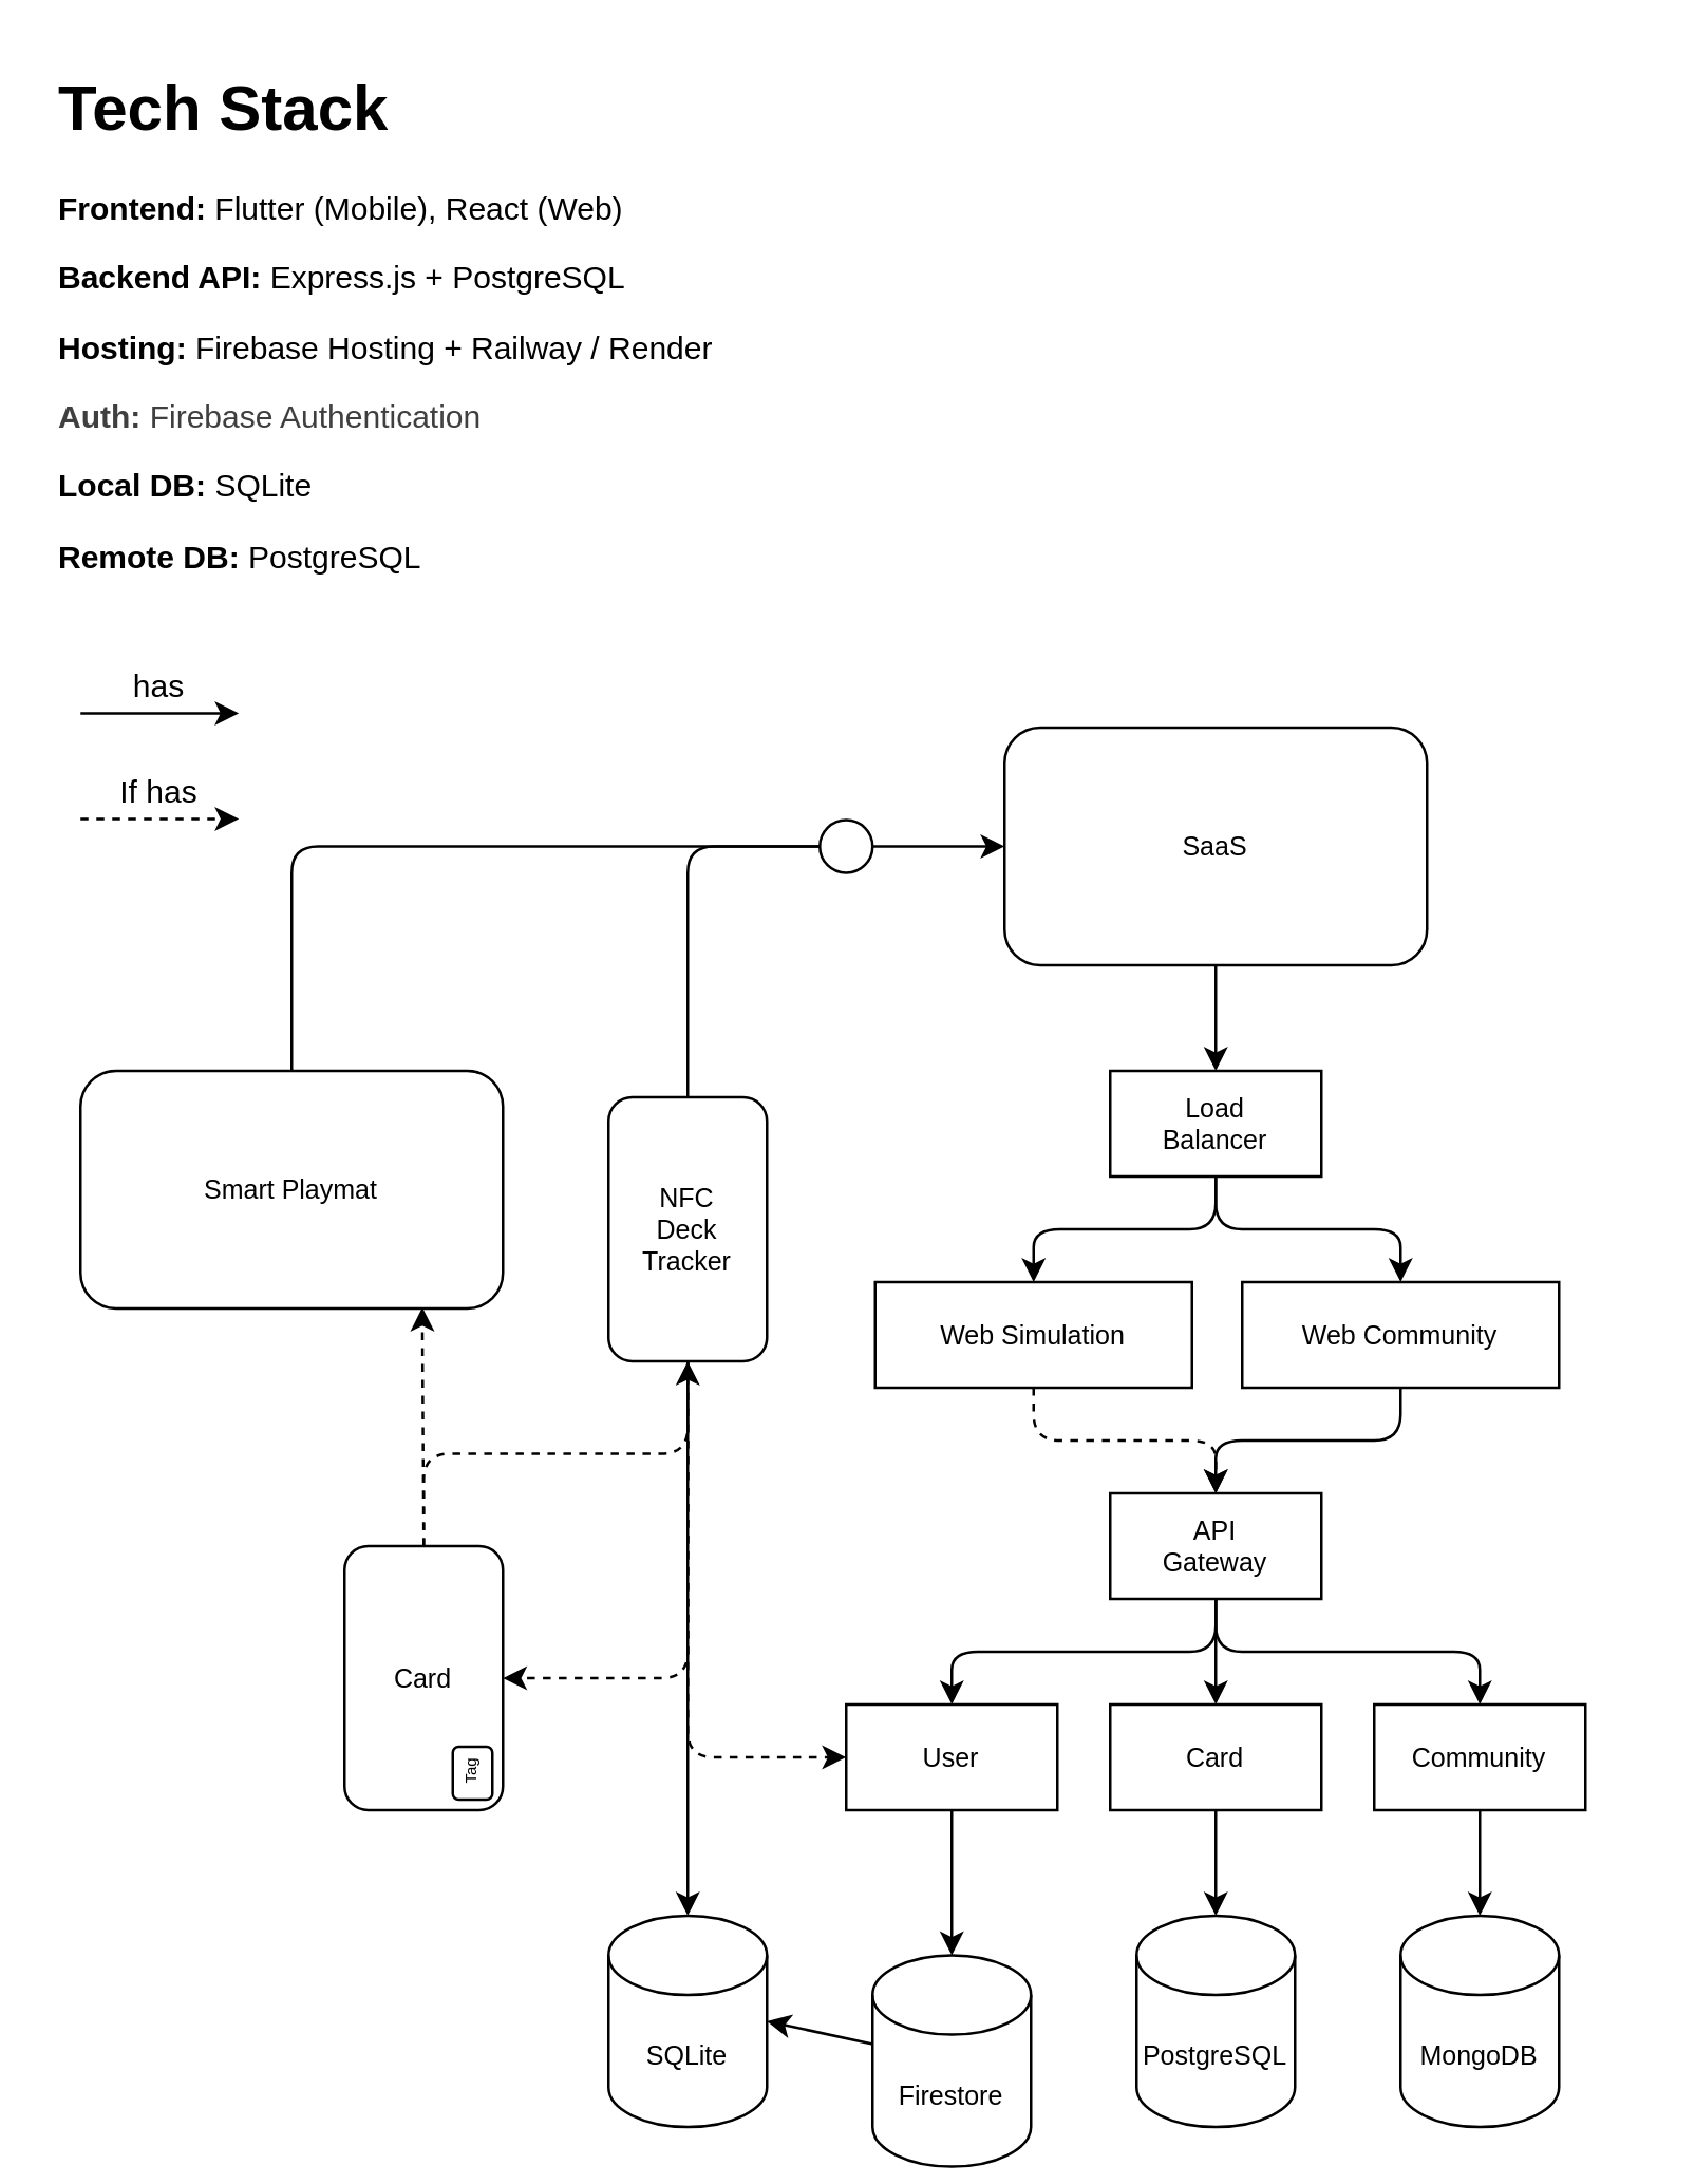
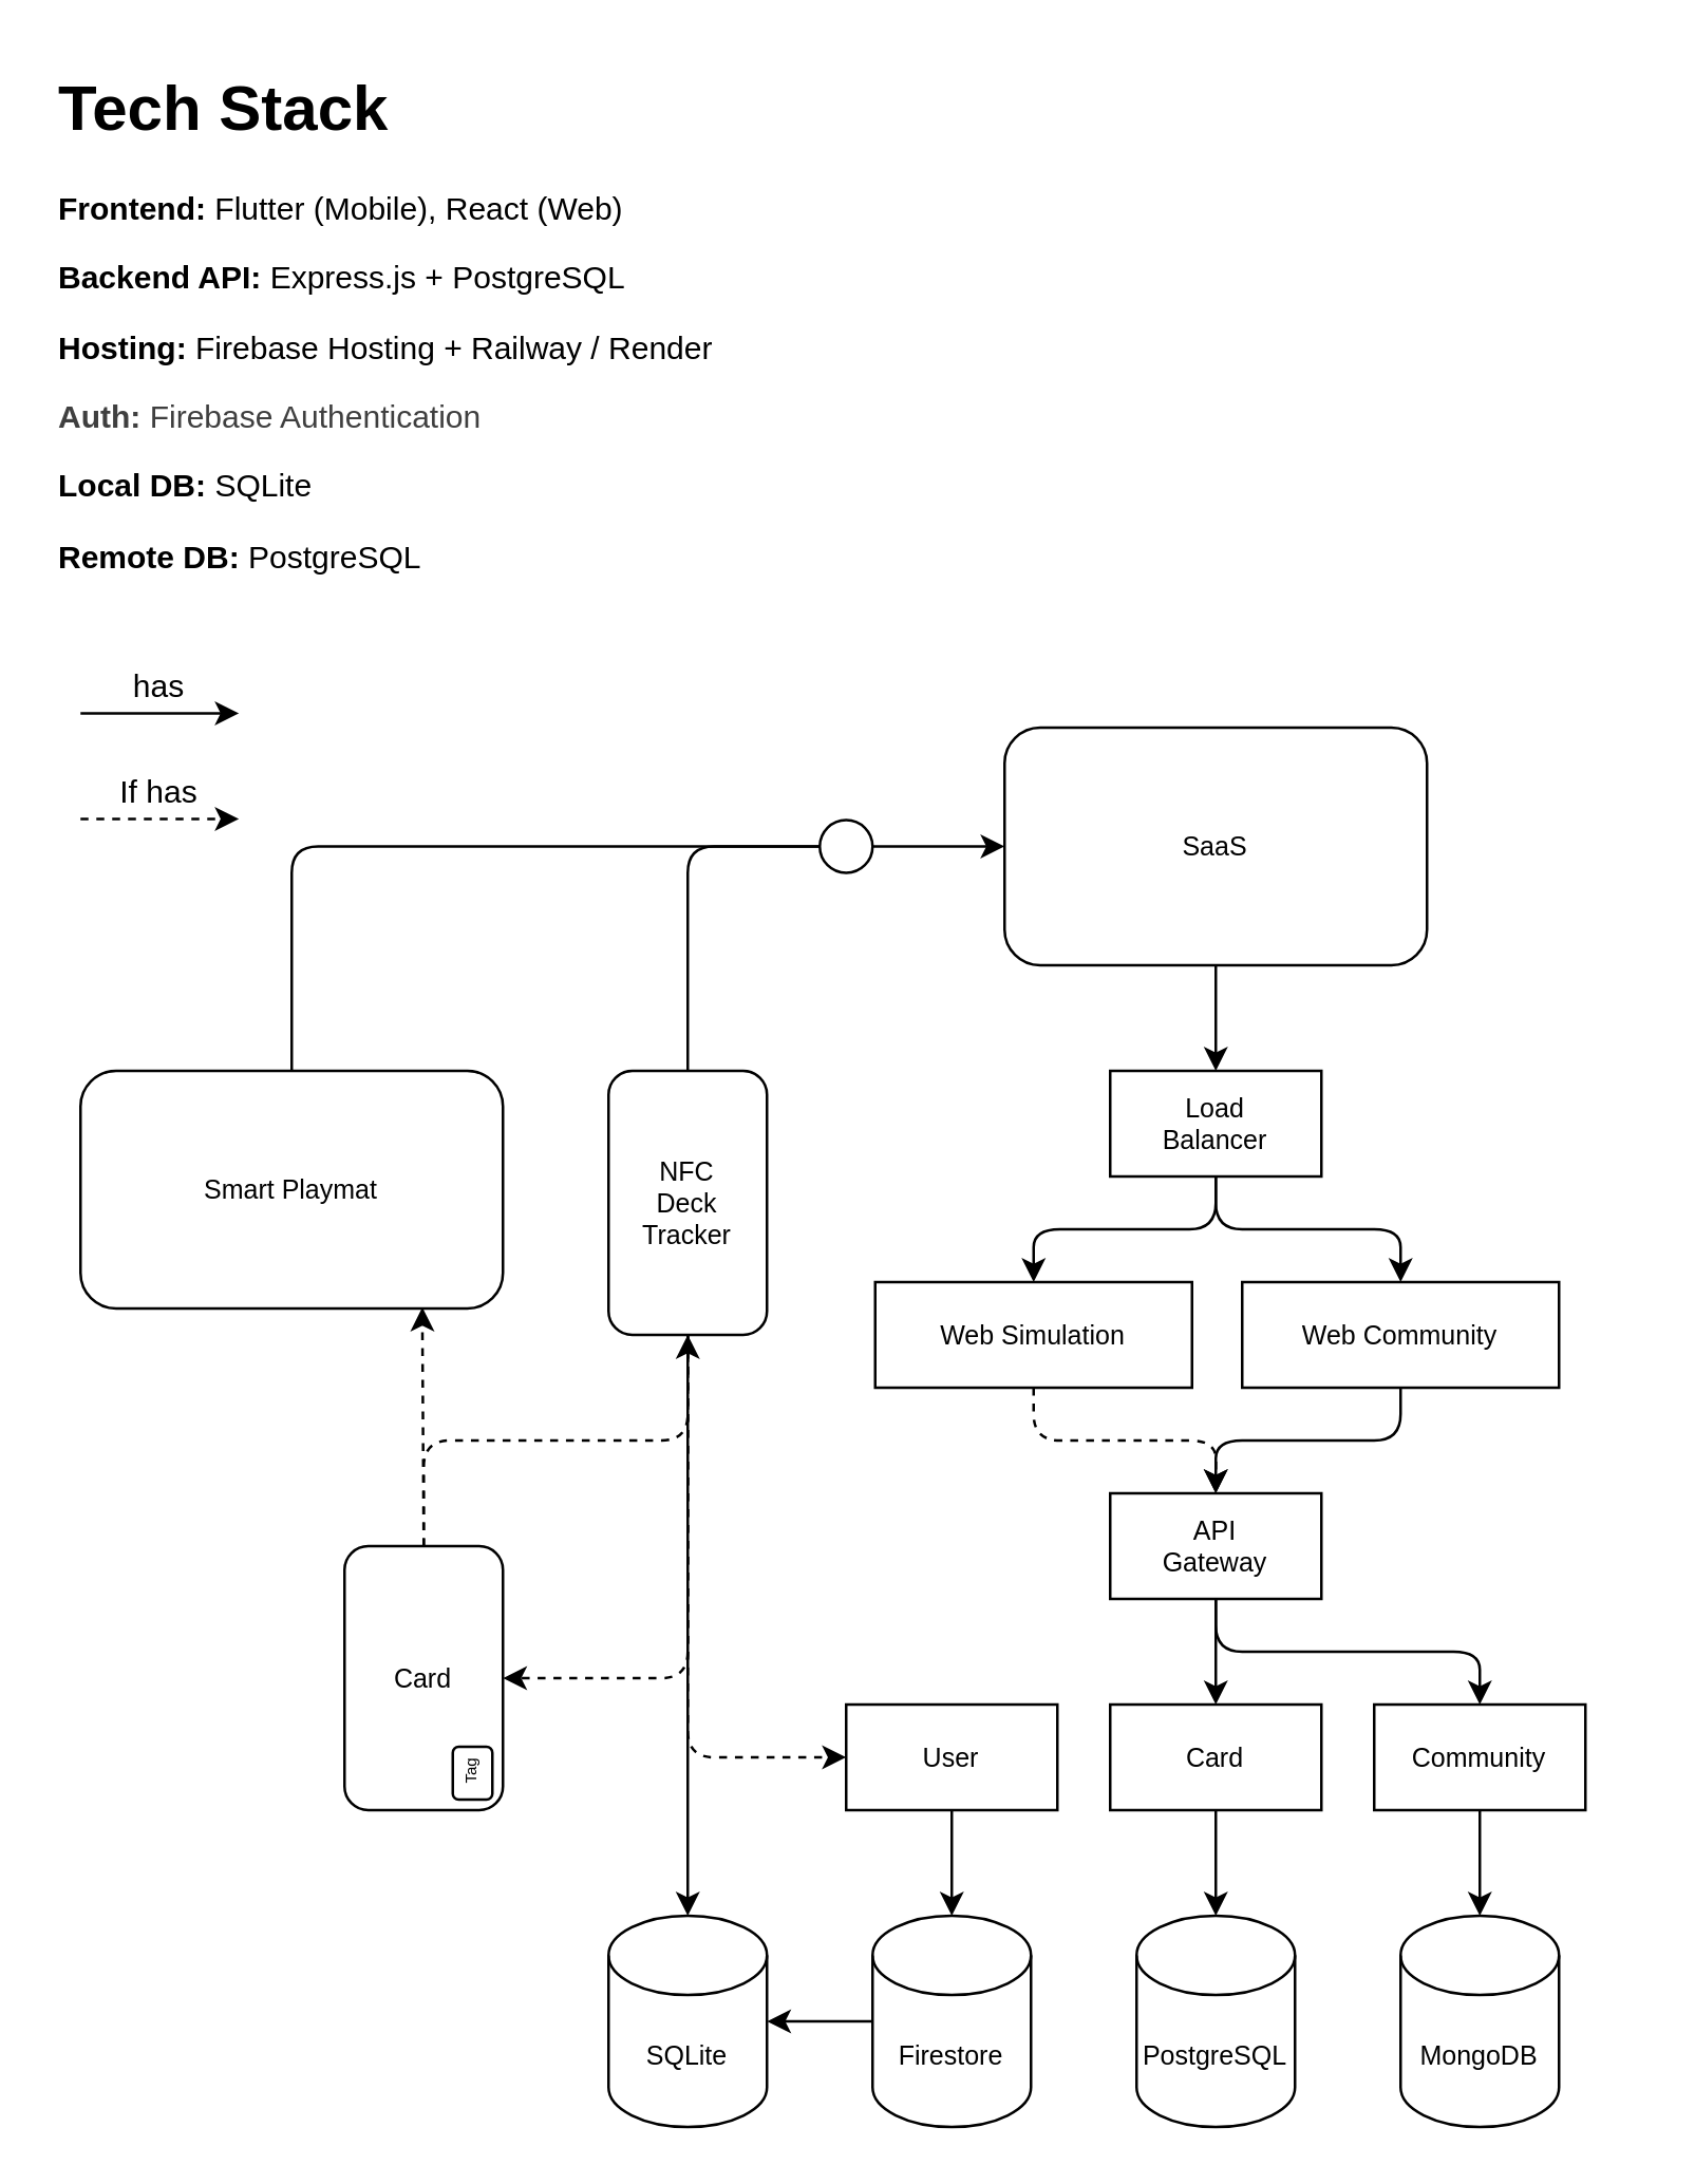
- <mxCell id="12" value="NFC&lt;div&gt;Deck&lt;br&gt;Tracker&lt;/div&gt;" style="rounded=1;whiteSpace=wrap;html=1;container=0;fontSize=10;" parent="1" vertex="1"><mxGeometry x="230" y="415" width="60" height="100" as="geometry" /></mxCell>
+ <mxCell id="12" value="NFC&lt;div&gt;Deck&lt;br&gt;Tracker&lt;/div&gt;" style="rounded=1;whiteSpace=wrap;html=1;container=0;fontSize=10;" parent="1" vertex="1"><mxGeometry x="230" y="405" width="60" height="100" as="geometry" /></mxCell>
- <mxCell id="24" style="edgeStyle=orthogonalEdgeStyle;html=1;entryX=0.5;entryY=0;entryDx=0;entryDy=0;exitX=0.5;exitY=1;exitDx=0;exitDy=0;fontSize=10;" parent="1" source="25" target="33" edge="1"><mxGeometry relative="1" as="geometry"><mxPoint x="400" y="590" as="targetPoint" /></mxGeometry></mxCell>
- <mxCell id="15" value="Firestore" style="shape=cylinder3;whiteSpace=wrap;html=1;boundedLbl=1;backgroundOutline=1;size=15;fontSize=10;" parent="1" vertex="1"><mxGeometry x="330" y="740" width="60" height="80" as="geometry" /></mxCell>
+ <mxCell id="15" value="Firestore" style="shape=cylinder3;whiteSpace=wrap;html=1;boundedLbl=1;backgroundOutline=1;size=15;fontSize=10;" parent="1" vertex="1"><mxGeometry x="330" y="725" width="60" height="80" as="geometry" /></mxCell>
